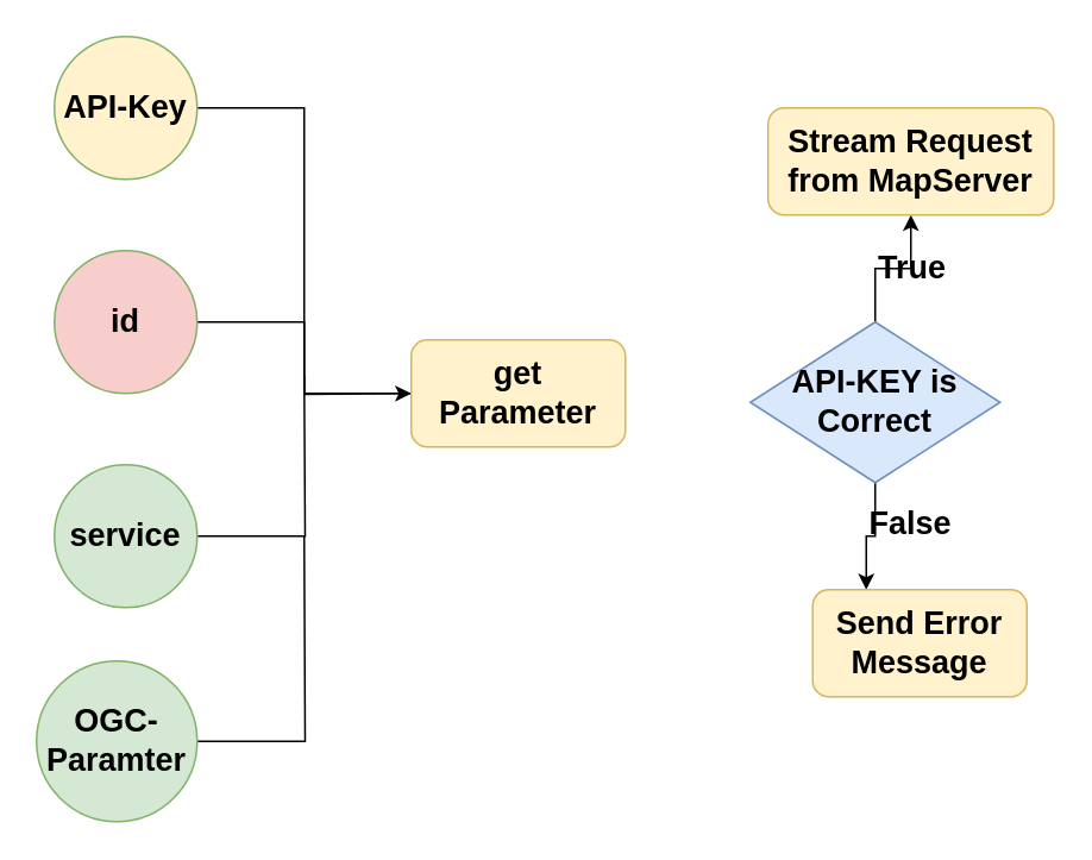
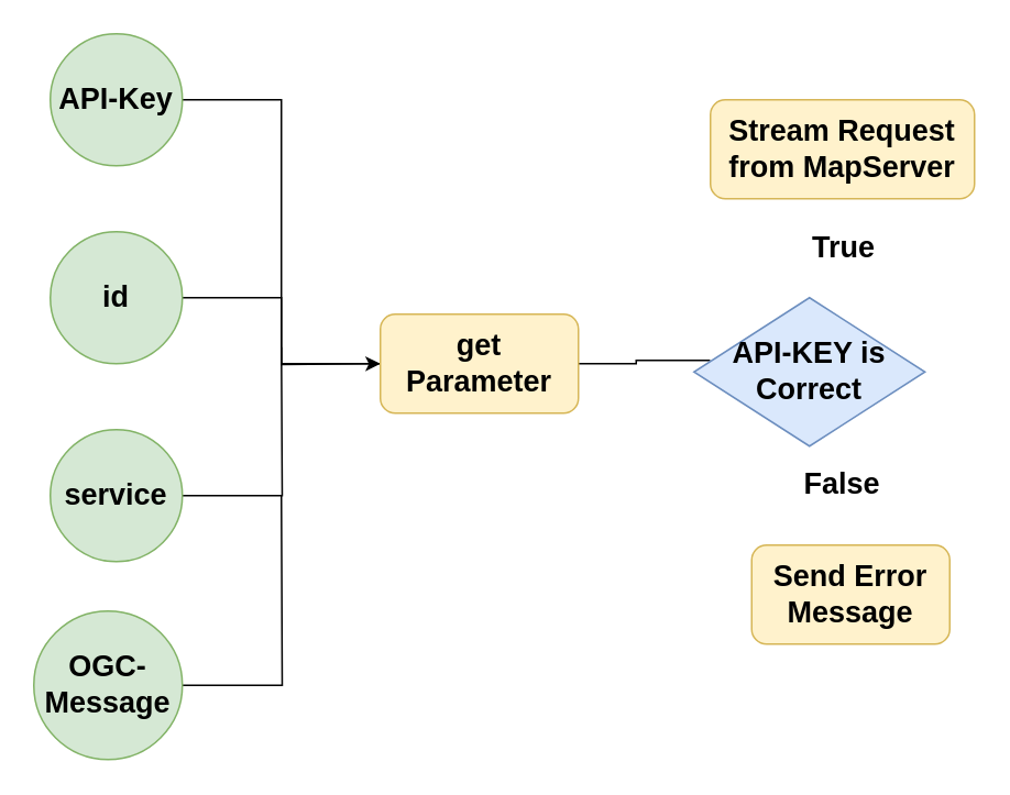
- <mxCell id="3" value="API-Key" style="ellipse;whiteSpace=wrap;html=1;aspect=fixed;fillColor=#fff2cc;strokeColor=#82b366;fontStyle=1;fontSize=18;" vertex="1" parent="1"><mxGeometry x="30" y="20" width="80" height="80" as="geometry" /></mxCell>
+ <mxCell id="3" value="API-Key" style="ellipse;whiteSpace=wrap;html=1;aspect=fixed;fillColor=#d5e8d4;strokeColor=#82b366;fontStyle=1;fontSize=18;" vertex="1" parent="1"><mxGeometry x="30" y="20" width="80" height="80" as="geometry" /></mxCell>
- <mxCell id="12" style="edgeStyle=orthogonalEdgeStyle;rounded=0;orthogonalLoop=1;jettySize=auto;html=1;exitX=0.5;exitY=0;exitDx=0;exitDy=0;entryX=0.5;entryY=1;entryDx=0;entryDy=0;endArrow=classic;endFill=1;fontSize=18;" edge="1" parent="1" source="14" target="15"><mxGeometry relative="1" as="geometry" /></mxCell>
- <mxCell id="7" value="id" style="ellipse;whiteSpace=wrap;html=1;aspect=fixed;fontSize=18;fontStyle=1;fillColor=#f8cecc;strokeColor=#82b366;" vertex="1" parent="1"><mxGeometry x="30" y="140" width="80" height="80" as="geometry" /></mxCell>
+ <mxCell id="7" value="id" style="ellipse;whiteSpace=wrap;html=1;aspect=fixed;fontSize=18;fontStyle=1;fillColor=#d5e8d4;strokeColor=#82b366;" vertex="1" parent="1"><mxGeometry x="30" y="140" width="80" height="80" as="geometry" /></mxCell>
+ <mxCell id="10" style="edgeStyle=orthogonalEdgeStyle;rounded=0;orthogonalLoop=1;jettySize=auto;html=1;exitX=1;exitY=0.5;exitDx=0;exitDy=0;entryX=0.07;entryY=0.422;entryDx=0;entryDy=0;entryPerimeter=0;endArrow=none;endFill=0;fontSize=18;" edge="1" parent="1" source="11" target="14"><mxGeometry relative="1" as="geometry" /></mxCell>
- <mxCell id="13" style="edgeStyle=orthogonalEdgeStyle;rounded=0;orthogonalLoop=1;jettySize=auto;html=1;exitX=0.5;exitY=1;exitDx=0;exitDy=0;entryX=0.25;entryY=0;entryDx=0;entryDy=0;endArrow=classic;endFill=1;fontSize=18;" edge="1" parent="1" source="14" target="17"><mxGeometry relative="1" as="geometry" /></mxCell>
- <mxCell id="9" value="OGC-Paramter" style="ellipse;whiteSpace=wrap;html=1;aspect=fixed;fontSize=18;fontStyle=1;fillColor=#d5e8d4;strokeColor=#82b366;" vertex="1" parent="1"><mxGeometry x="20" y="370" width="90" height="90" as="geometry" /></mxCell>
+ <mxCell id="9" value="OGC-Message" style="ellipse;whiteSpace=wrap;html=1;aspect=fixed;fontSize=18;fontStyle=1;fillColor=#d5e8d4;strokeColor=#82b366;" vertex="1" parent="1"><mxGeometry x="20" y="370" width="90" height="90" as="geometry" /></mxCell>
